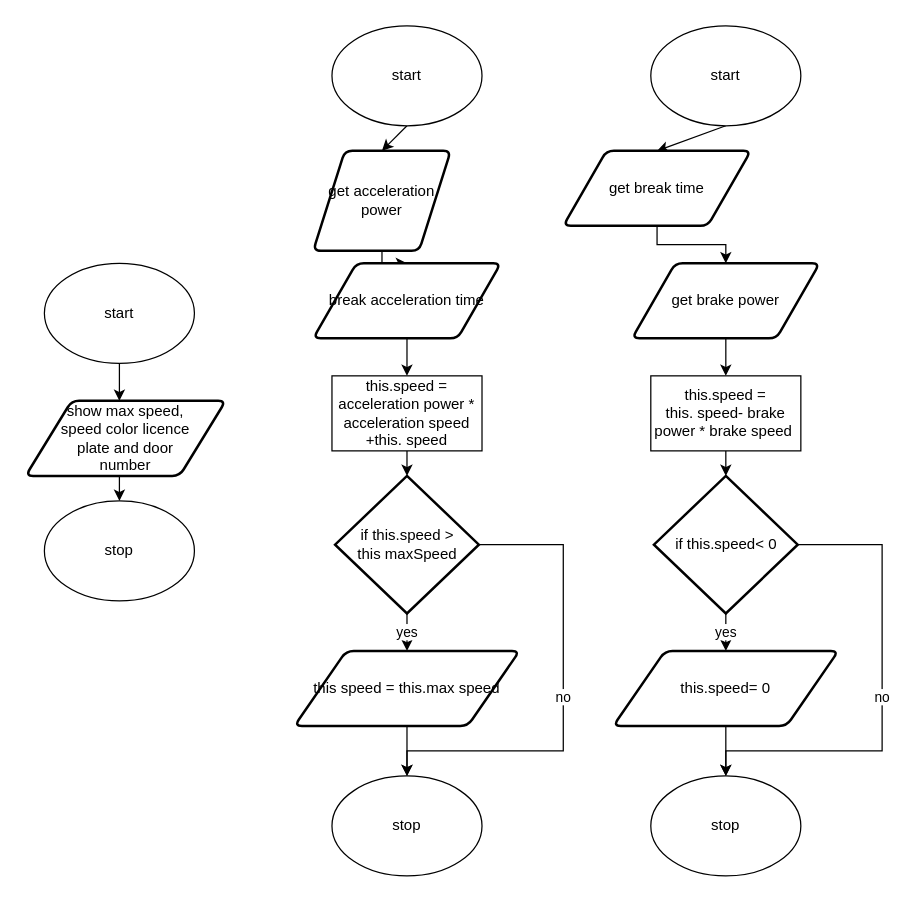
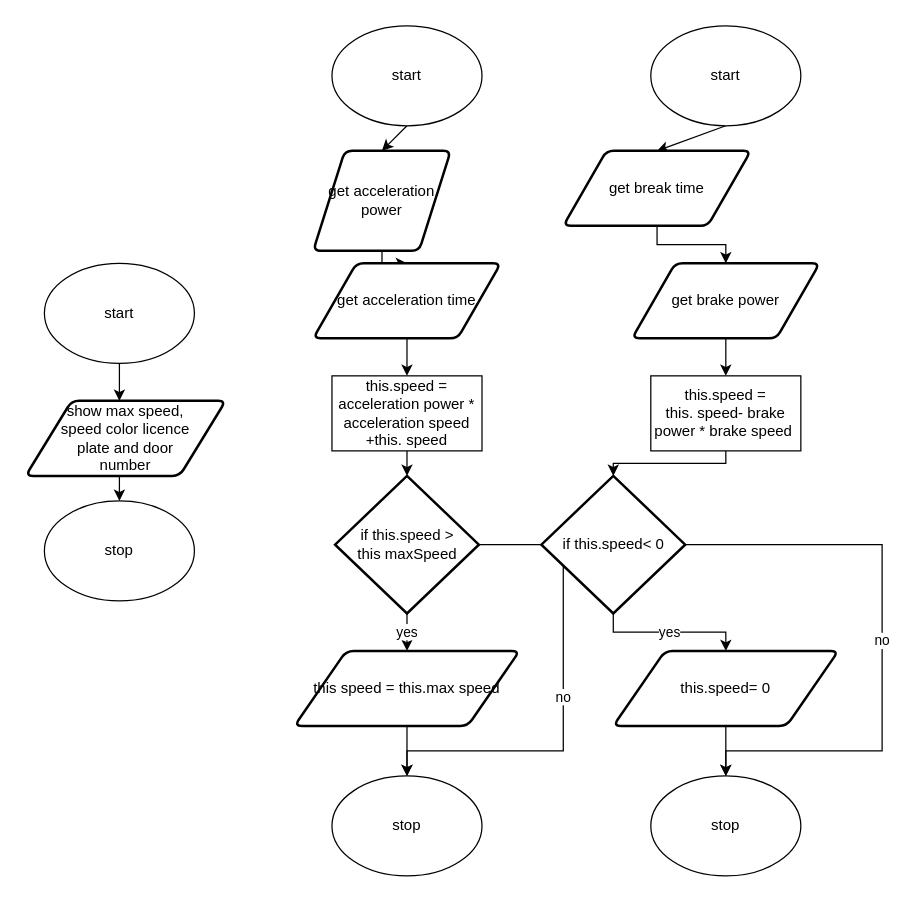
- <mxCell id="19" value="break acceleration time" style="shape=parallelogram;html=1;strokeWidth=2;perimeter=parallelogramPerimeter;whiteSpace=wrap;rounded=1;arcSize=12;size=0.23;" vertex="1" parent="1"><mxGeometry x="250" y="210" width="150" height="60" as="geometry" /></mxCell>
+ <mxCell id="19" value="get acceleration time" style="shape=parallelogram;html=1;strokeWidth=2;perimeter=parallelogramPerimeter;whiteSpace=wrap;rounded=1;arcSize=12;size=0.23;" vertex="1" parent="1"><mxGeometry x="250" y="210" width="150" height="60" as="geometry" /></mxCell>
- <mxCell id="31" value="if this.speed&amp;lt; 0" style="strokeWidth=2;html=1;shape=mxgraph.flowchart.decision;whiteSpace=wrap;" vertex="1" parent="1"><mxGeometry x="522.5" y="380" width="115" height="110" as="geometry" /></mxCell>
+ <mxCell id="31" value="if this.speed&amp;lt; 0" style="strokeWidth=2;html=1;shape=mxgraph.flowchart.decision;whiteSpace=wrap;" vertex="1" parent="1"><mxGeometry x="432.5" y="380" width="115" height="110" as="geometry" /></mxCell>
